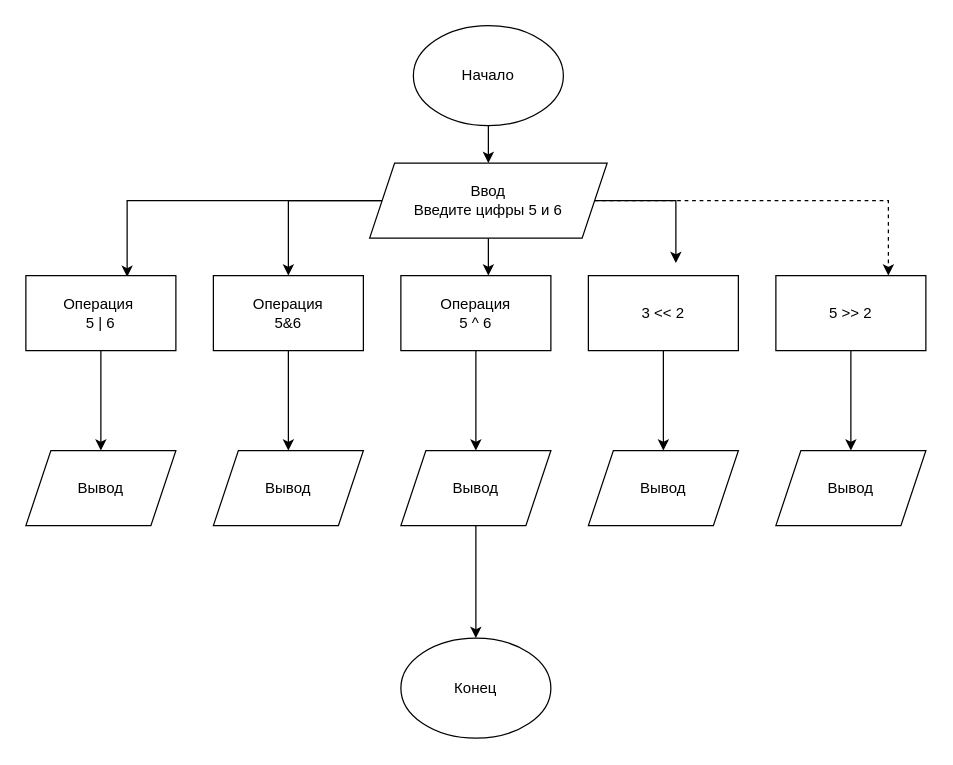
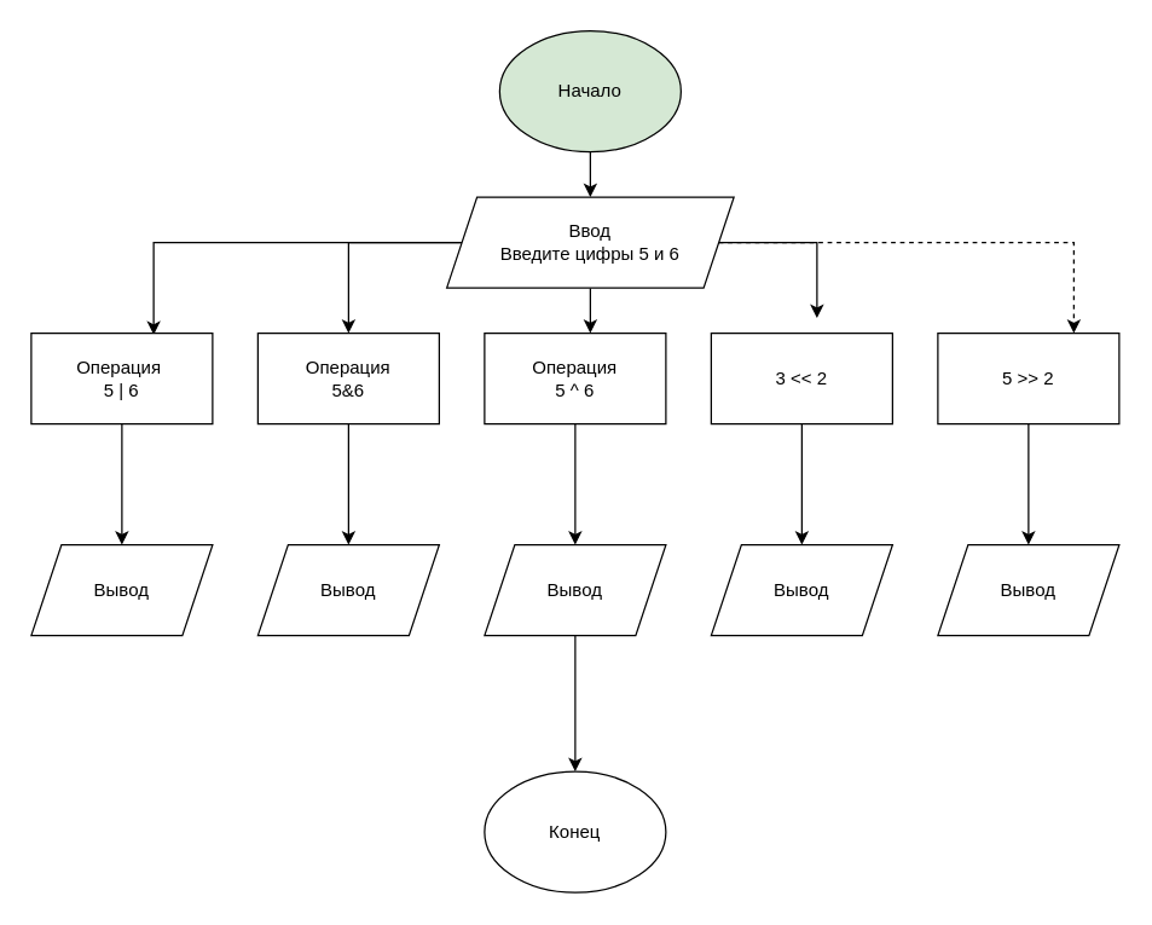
- <mxCell id="3" value="Начало" style="ellipse;whiteSpace=wrap;html=1;" vertex="1" parent="1"><mxGeometry x="330" y="20" width="120" height="80" as="geometry" /></mxCell>
+ <mxCell id="3" value="Начало" style="ellipse;whiteSpace=wrap;html=1;fillColor=#d5e8d4;" vertex="1" parent="1"><mxGeometry x="330" y="20" width="120" height="80" as="geometry" /></mxCell>
